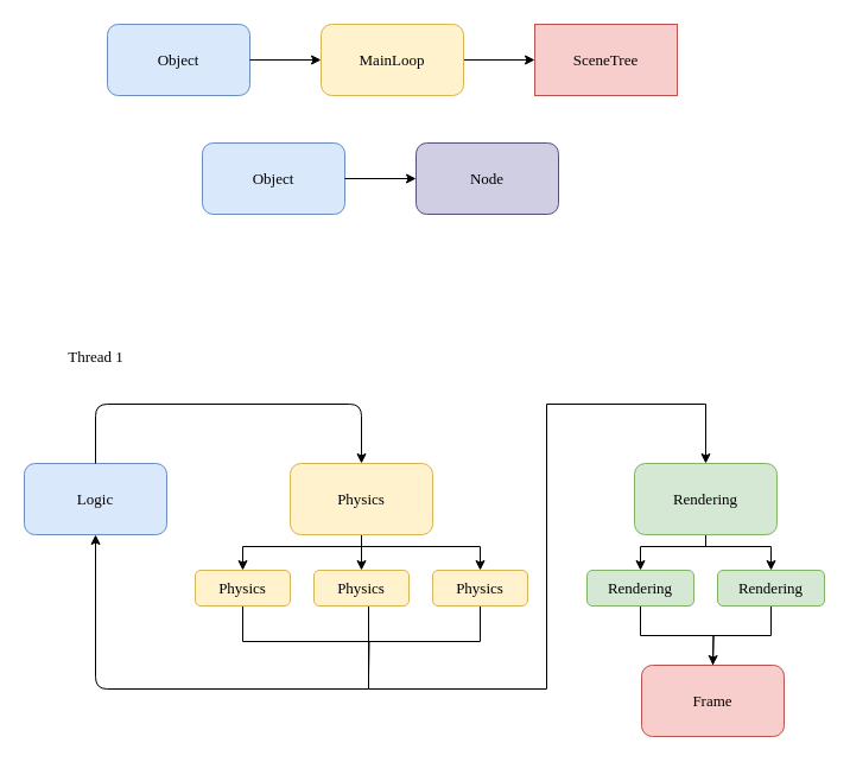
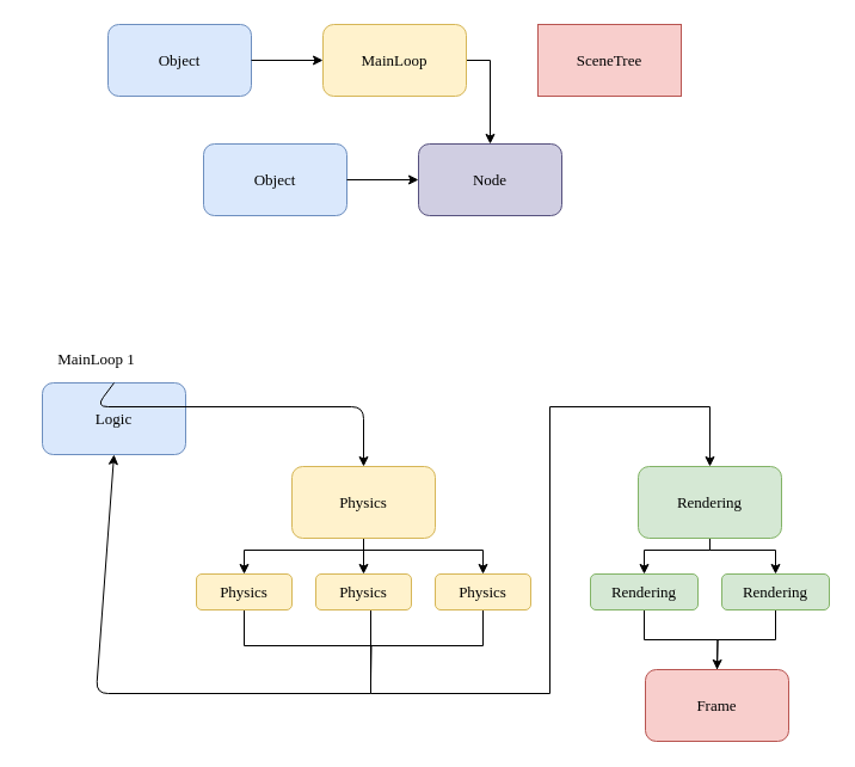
- <mxCell id="3" style="edgeStyle=orthogonalEdgeStyle;rounded=0;orthogonalLoop=1;jettySize=auto;html=1;exitX=1;exitY=0.5;exitDx=0;exitDy=0;entryX=0;entryY=0.5;entryDx=0;entryDy=0;fontStyle=0;fontFamily=Lucida Console;fontSize=13;" edge="1" parent="1" source="4" target="5"><mxGeometry relative="1" as="geometry" /></mxCell>
+ <mxCell id="3" style="edgeStyle=orthogonalEdgeStyle;rounded=0;orthogonalLoop=1;jettySize=auto;html=1;exitX=1;exitY=0.5;exitDx=0;exitDy=0;fontStyle=0;fontFamily=Lucida Console;fontSize=13;" edge="1" parent="1" source="4" target="8"><mxGeometry relative="1" as="geometry" /></mxCell>
- <mxCell id="31" value="Thread 1" style="text;html=1;align=center;verticalAlign=middle;resizable=0;points=[];autosize=1;strokeColor=none;fontSize=13;fontFamily=Lucida Console;" vertex="1" parent="1"><mxGeometry x="35" y="290" width="90" height="20" as="geometry" /></mxCell>
+ <mxCell id="31" value="MainLoop 1" style="text;html=1;align=center;verticalAlign=middle;resizable=0;points=[];autosize=1;strokeColor=none;fontSize=13;fontFamily=Lucida Console;" vertex="1" parent="1"><mxGeometry x="35" y="290" width="90" height="20" as="geometry" /></mxCell>
- <mxCell id="10" value="Logic" style="rounded=1;whiteSpace=wrap;html=1;fontFamily=Lucida Console;fontSize=13;fillColor=#dae8fc;strokeColor=#6c8ebf;" vertex="1" parent="1"><mxGeometry x="20" y="390" width="120" height="60" as="geometry" /></mxCell>
+ <mxCell id="10" value="Logic" style="rounded=1;whiteSpace=wrap;html=1;fontFamily=Lucida Console;fontSize=13;fillColor=#dae8fc;strokeColor=#6c8ebf;" vertex="1" parent="1"><mxGeometry x="35" y="320" width="120" height="60" as="geometry" /></mxCell>
